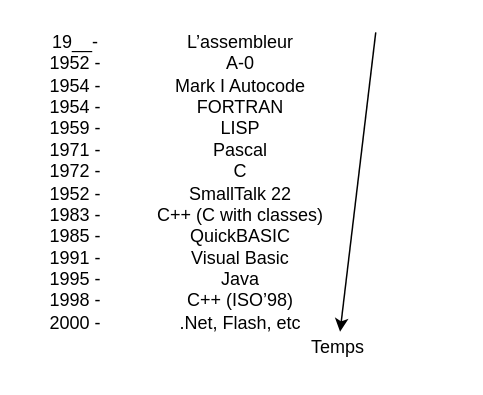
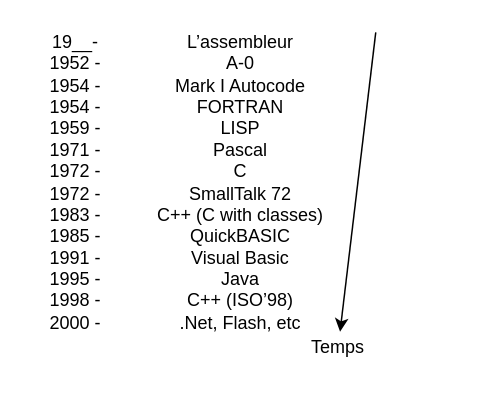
- <mxCell id="3" value="19__-&lt;br&gt;1952 -&lt;br&gt;1954 -&lt;br&gt;1954 -&lt;br&gt;1959 -&lt;br&gt;1971 -&lt;br&gt;1972 -&lt;br&gt;1952 -&lt;br&gt;1983 -&lt;br&gt;1985 -&lt;br&gt;1991 -&lt;br&gt;1995 -&lt;br&gt;1998 -&lt;br&gt;2000 -" style="text;html=1;strokeColor=none;fillColor=none;align=center;verticalAlign=middle;whiteSpace=wrap;rounded=0;" vertex="1" parent="1"><mxGeometry x="20" y="111" width="60" height="20" as="geometry" /></mxCell>
+ <mxCell id="3" value="19__-&lt;br&gt;1952 -&lt;br&gt;1954 -&lt;br&gt;1954 -&lt;br&gt;1959 -&lt;br&gt;1971 -&lt;br&gt;1972 -&lt;br&gt;1972 -&lt;br&gt;1983 -&lt;br&gt;1985 -&lt;br&gt;1991 -&lt;br&gt;1995 -&lt;br&gt;1998 -&lt;br&gt;2000 -" style="text;html=1;strokeColor=none;fillColor=none;align=center;verticalAlign=middle;whiteSpace=wrap;rounded=0;" vertex="1" parent="1"><mxGeometry x="20" y="111" width="60" height="20" as="geometry" /></mxCell>
- <mxCell id="4" value="L’assembleur&lt;br&gt;A-0&lt;br&gt;Mark I Autocode&lt;br&gt;FORTRAN&lt;br&gt;LISP&lt;br&gt;Pascal&lt;br&gt;C&lt;br&gt;SmallTalk 22&lt;br&gt;C++ (C with classes)&lt;br&gt;QuickBASIC&lt;br&gt;Visual Basic&lt;br&gt;Java&lt;br&gt;C++ (ISO’98)&lt;br&gt;.Net, Flash, etc" style="text;html=1;strokeColor=none;fillColor=none;align=center;verticalAlign=middle;whiteSpace=wrap;rounded=0;" vertex="1" parent="1"><mxGeometry x="20" y="111" width="280" height="20" as="geometry" /></mxCell>
+ <mxCell id="4" value="L’assembleur&lt;br&gt;A-0&lt;br&gt;Mark I Autocode&lt;br&gt;FORTRAN&lt;br&gt;LISP&lt;br&gt;Pascal&lt;br&gt;C&lt;br&gt;SmallTalk 72&lt;br&gt;C++ (C with classes)&lt;br&gt;QuickBASIC&lt;br&gt;Visual Basic&lt;br&gt;Java&lt;br&gt;C++ (ISO’98)&lt;br&gt;.Net, Flash, etc" style="text;html=1;strokeColor=none;fillColor=none;align=center;verticalAlign=middle;whiteSpace=wrap;rounded=0;" vertex="1" parent="1"><mxGeometry x="20" y="111" width="280" height="20" as="geometry" /></mxCell>
